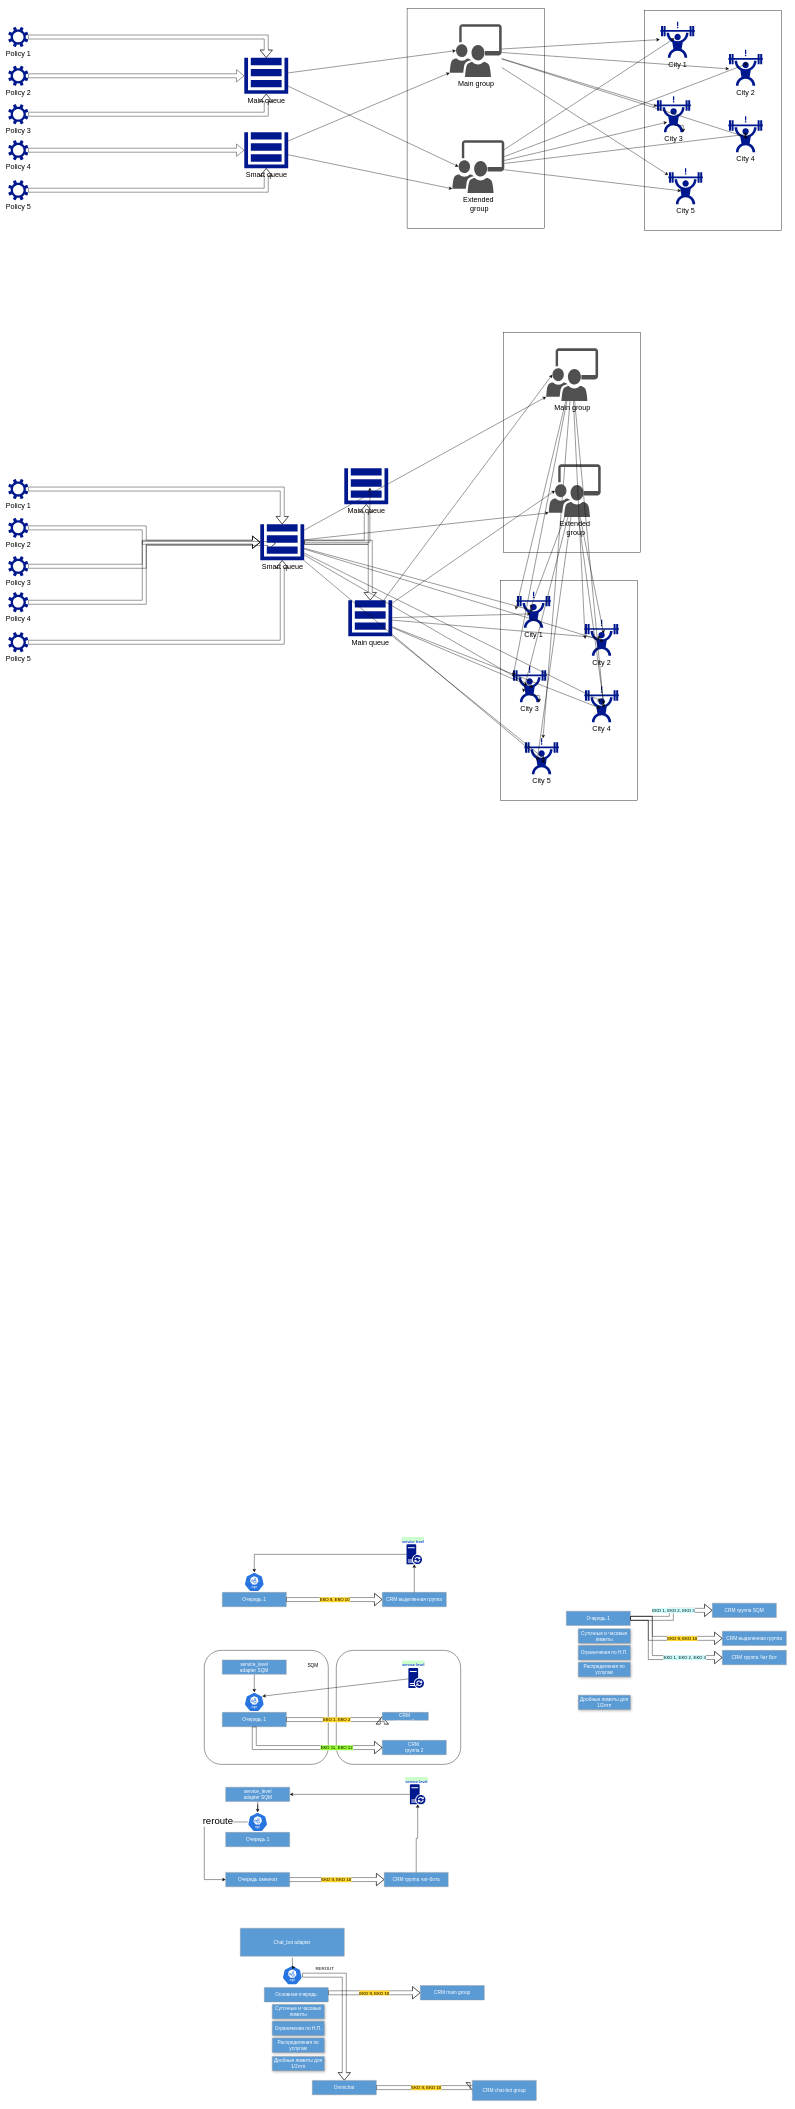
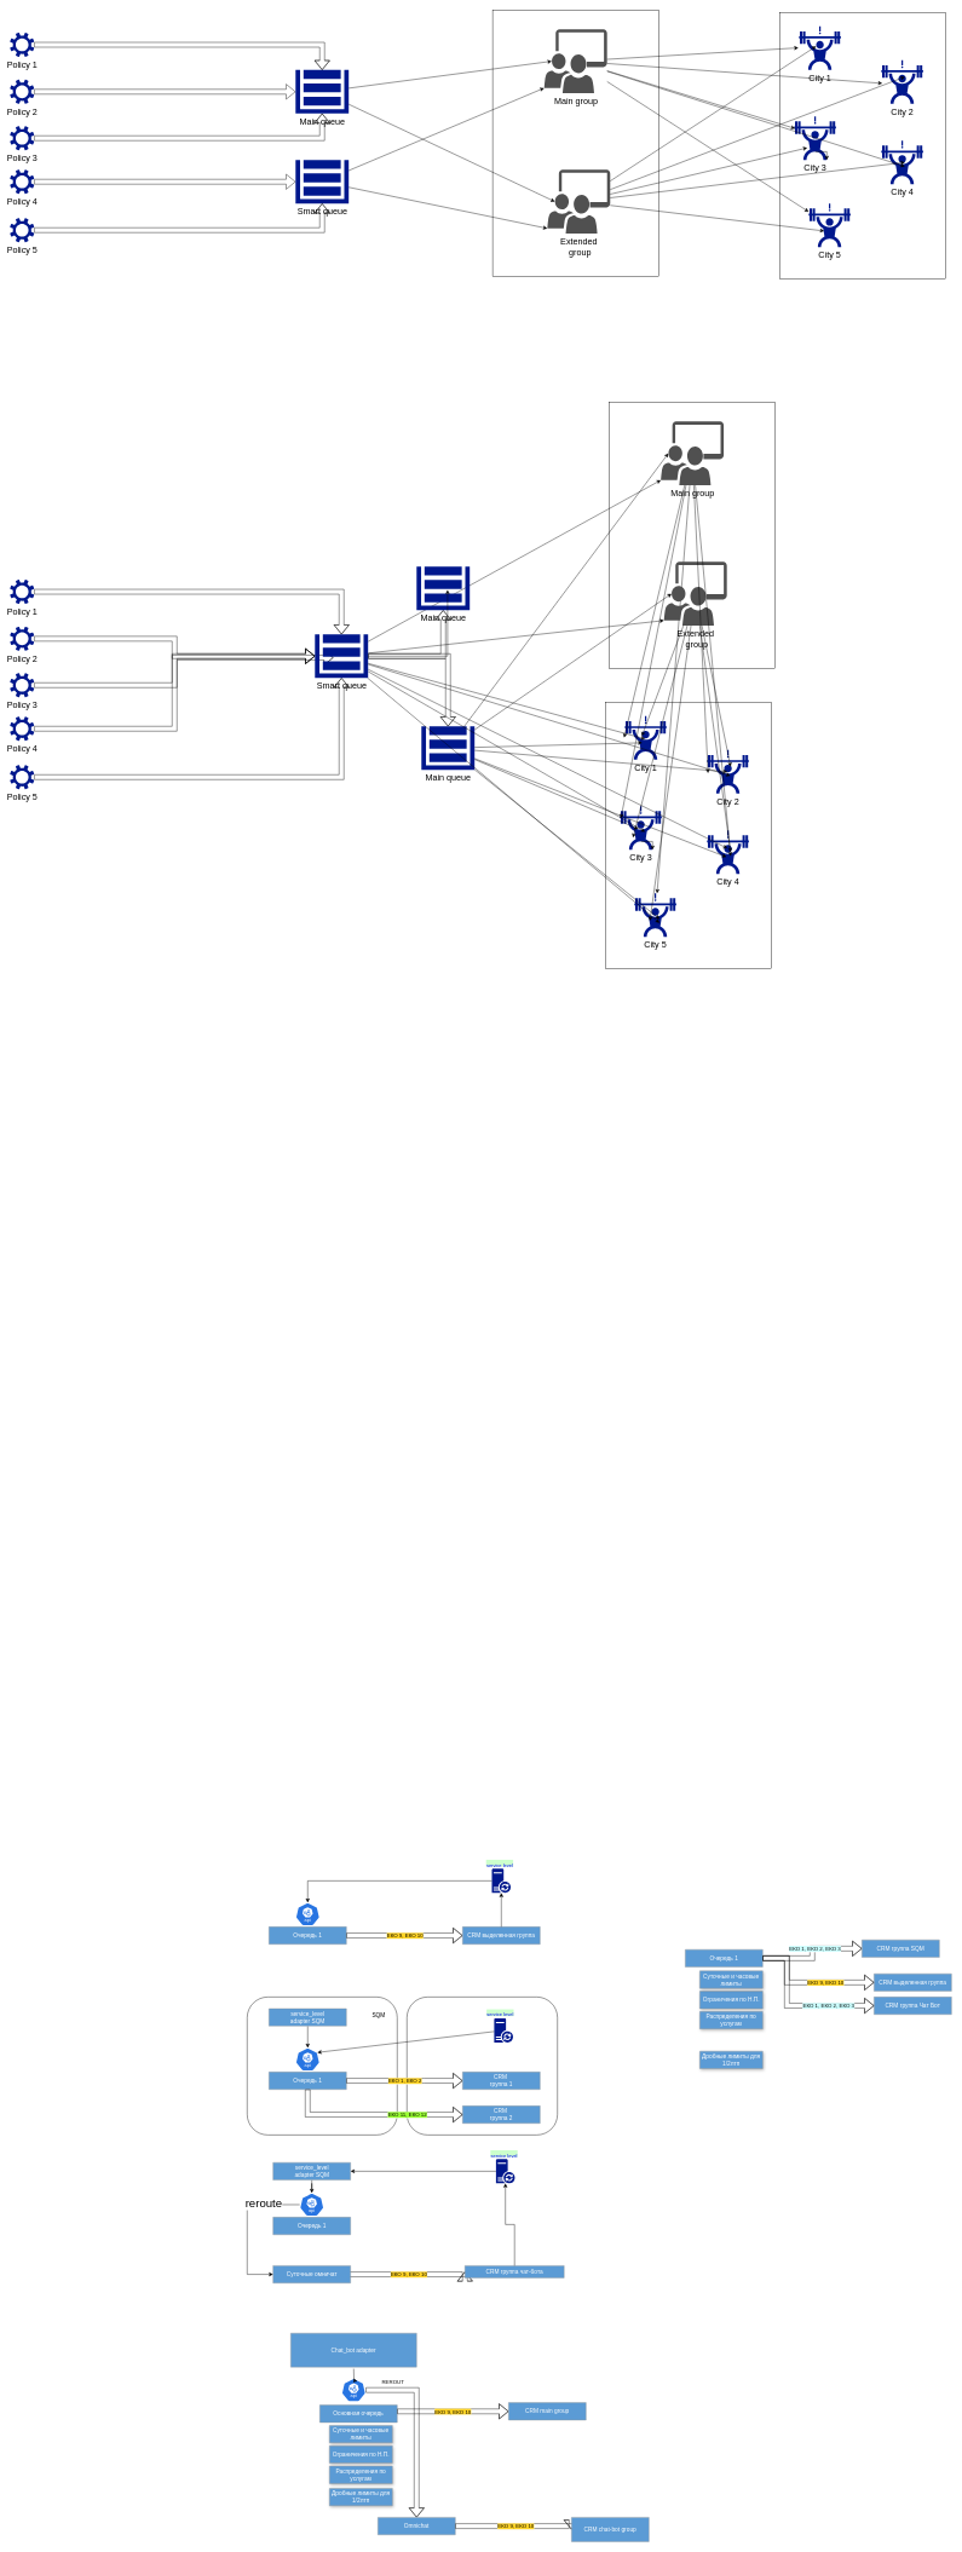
- <mxCell id="32" value="&lt;div&gt;&lt;font color=&quot;#ffffff&quot;&gt;CRM&amp;nbsp;&lt;/font&gt;&lt;/div&gt;&lt;div&gt;&lt;font color=&quot;#ffffff&quot;&gt;группа 1&lt;br&gt;&lt;/font&gt;&lt;/div&gt;" style="verticalAlign=middle;align=center;overflow=width;vsdxID=21;fillColor=#5b9bd5;gradientColor=none;shape=stencil(nZBLDoAgDERP0z3SIyjew0SURgSD+Lu9kMZoXLhwN9O+tukAlrNpJg1SzDH4QW/URgNYgZTkjA4UkwJUgGXng+6DX1zLfmoymdXo17xh5zmRJ6Q42BWCfc2oJfdAr+Yv+AP9Cb7OJ3H/2JG1HNGz/84klThPVCc=);strokeColor=#939393;points=[[0.5,1,0],[1,0.5,0],[0.5,0,0],[0,0.5,0],[0.5,0.5,0]];labelBackgroundColor=none;rounded=0;html=1;whiteSpace=wrap;" parent="1" vertex="1"><mxGeometry x="955" y="4280" width="115" height="20" as="geometry" /></mxCell>
+ <mxCell id="32" value="&lt;div&gt;&lt;font color=&quot;#ffffff&quot;&gt;CRM&amp;nbsp;&lt;/font&gt;&lt;/div&gt;&lt;div&gt;&lt;font color=&quot;#ffffff&quot;&gt;группа 1&lt;br&gt;&lt;/font&gt;&lt;/div&gt;" style="verticalAlign=middle;align=center;overflow=width;vsdxID=21;fillColor=#5b9bd5;gradientColor=none;shape=stencil(nZBLDoAgDERP0z3SIyjew0SURgSD+Lu9kMZoXLhwN9O+tukAlrNpJg1SzDH4QW/URgNYgZTkjA4UkwJUgGXng+6DX1zLfmoymdXo17xh5zmRJ6Q42BWCfc2oJfdAr+Yv+AP9Cb7OJ3H/2JG1HNGz/84klThPVCc=);strokeColor=#939393;points=[[0.5,1,0],[1,0.5,0],[0.5,0,0],[0,0.5,0],[0.5,0.5,0]];labelBackgroundColor=none;rounded=0;html=1;whiteSpace=wrap;" parent="1" vertex="1"><mxGeometry x="955" y="4280" width="160" height="36" as="geometry" /></mxCell>
- <mxCell id="151" value="&lt;div align=&quot;center&quot;&gt;&lt;font color=&quot;#ffffff&quot;&gt;Очередь омничат&lt;/font&gt;&lt;br&gt;&lt;/div&gt;" style="verticalAlign=middle;align=center;overflow=width;vsdxID=1;fillColor=#5b9bd5;gradientColor=none;shape=stencil(nZBLDoAgDERP0z3SIyjew0SURgSD+Lu9kMZoXLhwN9O+tukAlrNpJg1SzDH4QW/URgNYgZTkjA4UkwJUgGXng+6DX1zLfmoymdXo17xh5zmRJ6Q42BWCfc2oJfdAr+Yv+AP9Cb7OJ3H/2JG1HNGz/84klThPVCc=);strokeColor=#939393;points=[[0.5,1,0],[1,0.5,0],[0.5,0,0],[0,0.5,0],[0.5,0.5,0]];labelBackgroundColor=none;rounded=0;html=1;whiteSpace=wrap;" parent="1" vertex="1"><mxGeometry x="563.5" y="4680" width="160" height="36" as="geometry" /></mxCell>
+ <mxCell id="151" value="&lt;div align=&quot;center&quot;&gt;&lt;font color=&quot;#ffffff&quot;&gt;Суточные омничат&lt;/font&gt;&lt;br&gt;&lt;/div&gt;" style="verticalAlign=middle;align=center;overflow=width;vsdxID=1;fillColor=#5b9bd5;gradientColor=none;shape=stencil(nZBLDoAgDERP0z3SIyjew0SURgSD+Lu9kMZoXLhwN9O+tukAlrNpJg1SzDH4QW/URgNYgZTkjA4UkwJUgGXng+6DX1zLfmoymdXo17xh5zmRJ6Q42BWCfc2oJfdAr+Yv+AP9Cb7OJ3H/2JG1HNGz/84klThPVCc=);strokeColor=#939393;points=[[0.5,1,0],[1,0.5,0],[0.5,0,0],[0,0.5,0],[0.5,0.5,0]];labelBackgroundColor=none;rounded=0;html=1;whiteSpace=wrap;" parent="1" vertex="1"><mxGeometry x="563.5" y="4680" width="160" height="36" as="geometry" /></mxCell>
- <mxCell id="143" value="&lt;font color=&quot;#ffffff&quot;&gt;CRM группа чат-бота&lt;br&gt;&lt;/font&gt;" style="verticalAlign=middle;align=center;overflow=width;vsdxID=21;fillColor=#5b9bd5;gradientColor=none;shape=stencil(nZBLDoAgDERP0z3SIyjew0SURgSD+Lu9kMZoXLhwN9O+tukAlrNpJg1SzDH4QW/URgNYgZTkjA4UkwJUgGXng+6DX1zLfmoymdXo17xh5zmRJ6Q42BWCfc2oJfdAr+Yv+AP9Cb7OJ3H/2JG1HNGz/84klThPVCc=);strokeColor=#939393;points=[[0.5,1,0],[1,0.5,0],[0.5,0,0],[0,0.5,0],[0.5,0.5,0]];labelBackgroundColor=none;rounded=0;html=1;whiteSpace=wrap;" parent="1" vertex="1"><mxGeometry x="959.76" y="4680" width="160" height="36" as="geometry" /></mxCell>
+ <mxCell id="143" value="&lt;font color=&quot;#ffffff&quot;&gt;CRM группа чат-бота&lt;br&gt;&lt;/font&gt;" style="verticalAlign=middle;align=center;overflow=width;vsdxID=21;fillColor=#5b9bd5;gradientColor=none;shape=stencil(nZBLDoAgDERP0z3SIyjew0SURgSD+Lu9kMZoXLhwN9O+tukAlrNpJg1SzDH4QW/URgNYgZTkjA4UkwJUgGXng+6DX1zLfmoymdXo17xh5zmRJ6Q42BWCfc2oJfdAr+Yv+AP9Cb7OJ3H/2JG1HNGz/84klThPVCc=);strokeColor=#939393;points=[[0.5,1,0],[1,0.5,0],[0.5,0,0],[0,0.5,0],[0.5,0.5,0]];labelBackgroundColor=none;rounded=0;html=1;whiteSpace=wrap;" parent="1" vertex="1"><mxGeometry x="959.76" y="4680" width="205" height="25" as="geometry" /></mxCell>
